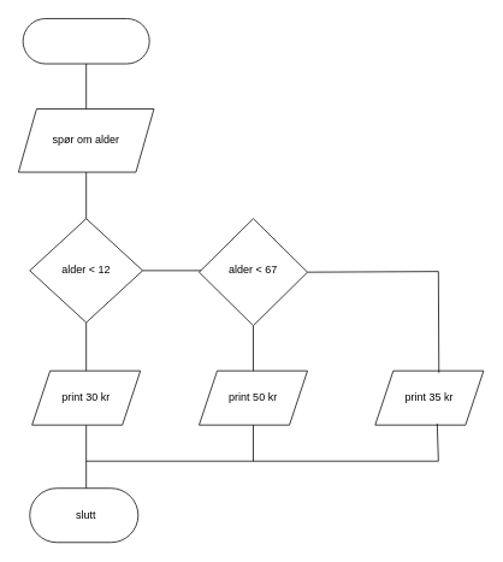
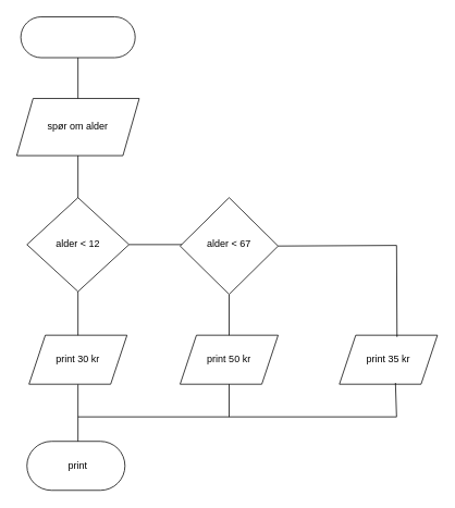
- <mxCell id="22" value="slutt" style="text;html=1;align=center;verticalAlign=middle;whiteSpace=wrap;rounded=0;" vertex="1" parent="1"><mxGeometry x="65" y="555" width="60" height="30" as="geometry" /></mxCell>
+ <mxCell id="22" value="print" style="text;html=1;align=center;verticalAlign=middle;whiteSpace=wrap;rounded=0;" vertex="1" parent="1"><mxGeometry x="65" y="555" width="60" height="30" as="geometry" /></mxCell>
